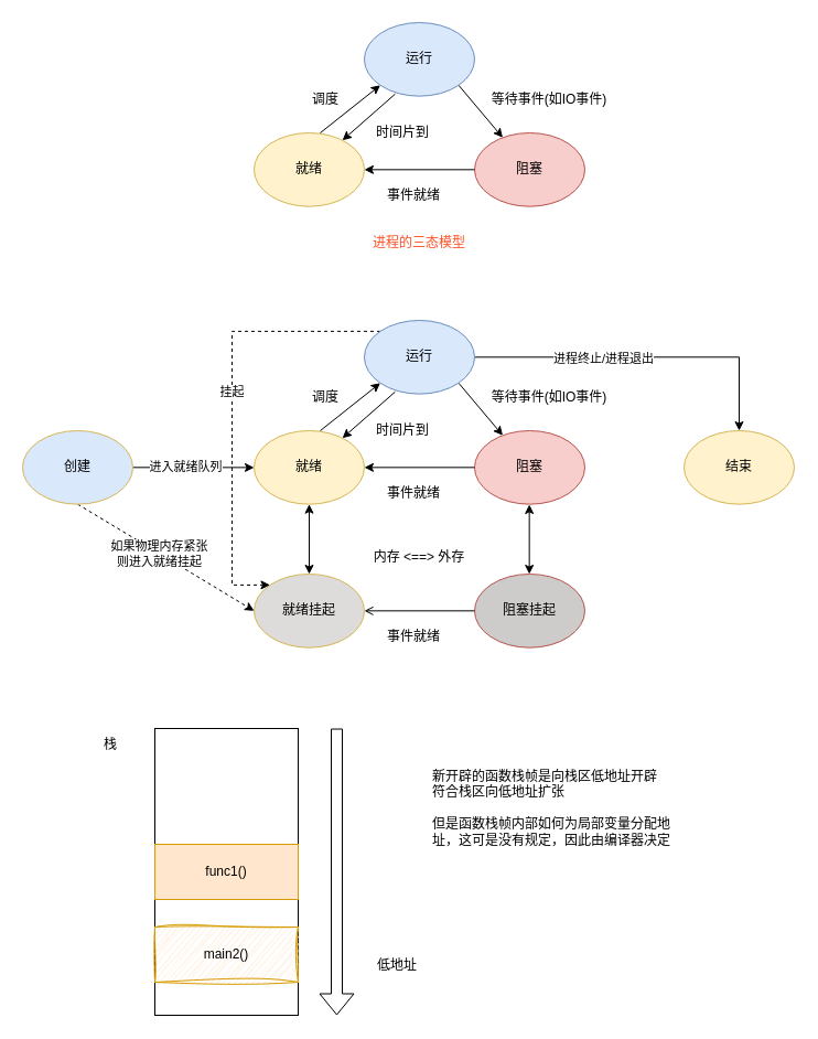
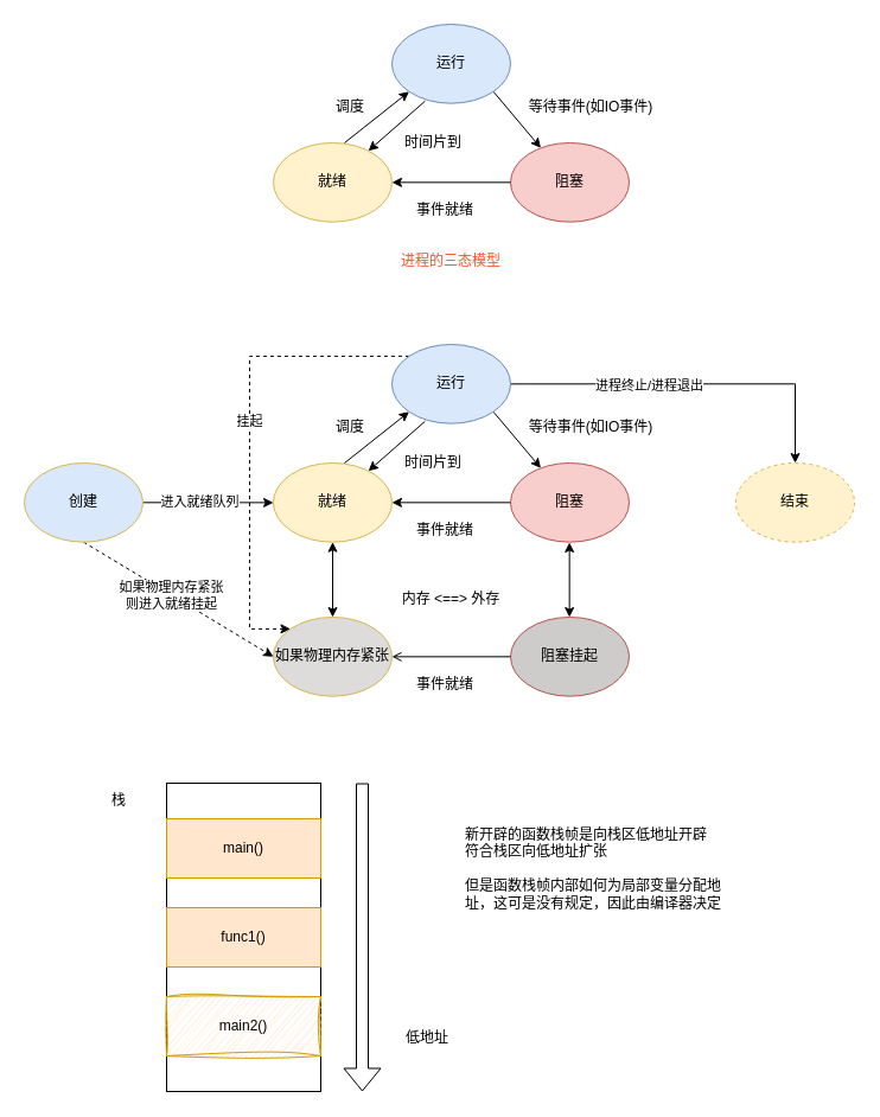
- <mxCell id="41" value="&lt;font face=&quot;Verdana&quot;&gt;结束&lt;/font&gt;" style="ellipse;whiteSpace=wrap;html=1;fontFamily=Georgia;fillColor=#fff2cc;strokeColor=#d6b656;" vertex="1" parent="1"><mxGeometry x="620" y="390" width="100" height="66.67" as="geometry" /></mxCell>
+ <mxCell id="41" value="&lt;font face=&quot;Verdana&quot;&gt;结束&lt;/font&gt;" style="ellipse;whiteSpace=wrap;html=1;fontFamily=Georgia;fillColor=#fff2cc;strokeColor=#d6b656;dashed=1;" vertex="1" parent="1"><mxGeometry x="620" y="390" width="100" height="66.67" as="geometry" /></mxCell>
- <mxCell id="29" value="&lt;font face=&quot;Verdana&quot;&gt;就绪挂起&lt;/font&gt;" style="ellipse;whiteSpace=wrap;html=1;fontFamily=Georgia;fillColor=light-dark(#dddcda, #281d00);strokeColor=#d6b656;" vertex="1" parent="1"><mxGeometry x="230" y="520" width="100" height="66.67" as="geometry" /></mxCell>
+ <mxCell id="29" value="&lt;font face=&quot;Verdana&quot;&gt;如果物理内存紧张&lt;/font&gt;" style="ellipse;whiteSpace=wrap;html=1;fontFamily=Georgia;fillColor=light-dark(#dddcda, #281d00);strokeColor=#d6b656;" vertex="1" parent="1"><mxGeometry x="230" y="520" width="100" height="66.67" as="geometry" /></mxCell>
+ <mxCell id="43" value="main()" style="rounded=0;whiteSpace=wrap;html=1;fillColor=#ffe6cc;strokeColor=#d79b00;" vertex="1" parent="1"><mxGeometry x="140" y="690" width="130" height="50" as="geometry" /></mxCell>
